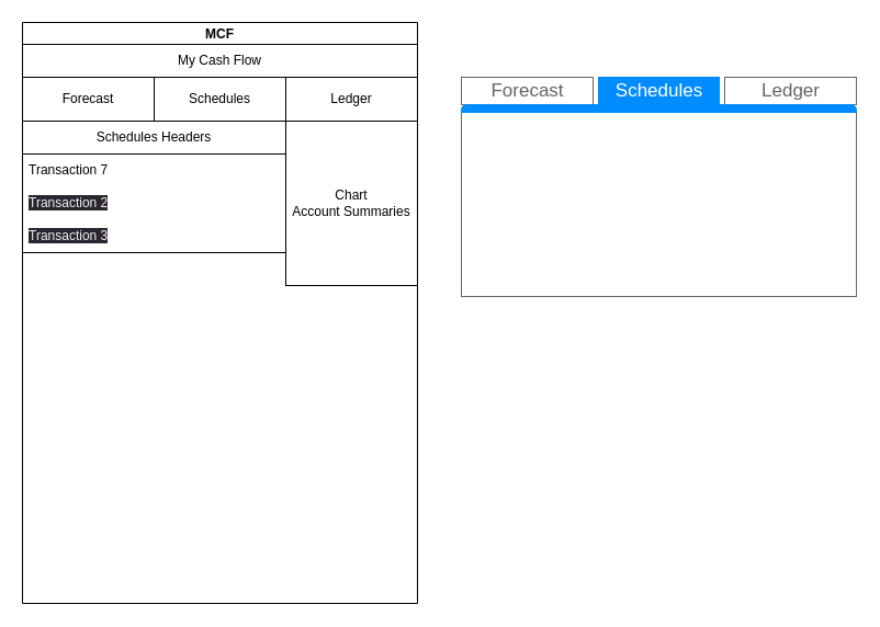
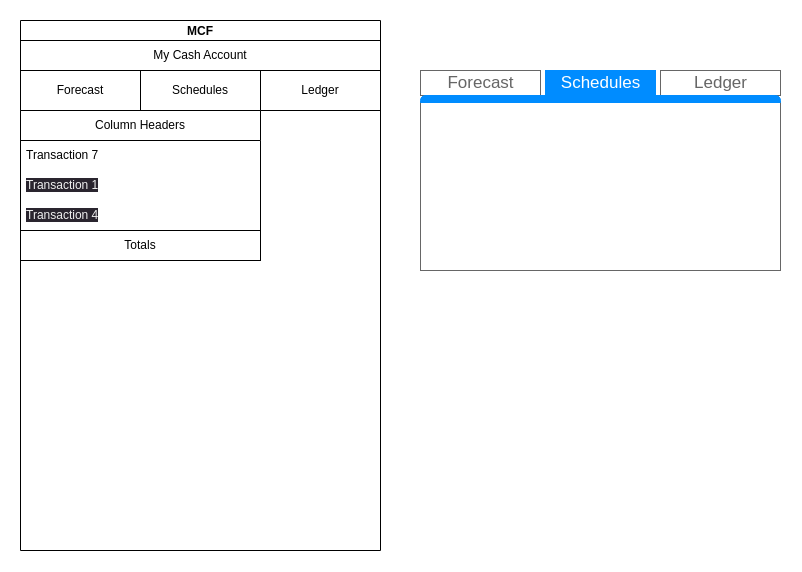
- <mxCell id="3" value="My Cash Flow" style="whiteSpace=wrap;html=1;treeFolding=1;treeMoving=1;newEdgeStyle={&quot;edgeStyle&quot;:&quot;elbowEdgeStyle&quot;,&quot;startArrow&quot;:&quot;none&quot;,&quot;endArrow&quot;:&quot;none&quot;};" vertex="1" parent="2"><mxGeometry y="20" width="360" height="30" as="geometry" /></mxCell>
+ <mxCell id="3" value="My Cash Account" style="whiteSpace=wrap;html=1;treeFolding=1;treeMoving=1;newEdgeStyle={&quot;edgeStyle&quot;:&quot;elbowEdgeStyle&quot;,&quot;startArrow&quot;:&quot;none&quot;,&quot;endArrow&quot;:&quot;none&quot;};" vertex="1" parent="2"><mxGeometry y="20" width="360" height="30" as="geometry" /></mxCell>
- <mxCell id="7" value="Schedules Headers" style="swimlane;fontStyle=0;childLayout=stackLayout;horizontal=1;startSize=30;horizontalStack=0;resizeParent=1;resizeParentMax=0;resizeLast=0;collapsible=1;marginBottom=0;whiteSpace=wrap;html=1;" vertex="1" parent="2"><mxGeometry y="90" width="240" height="120" as="geometry" /></mxCell>
+ <mxCell id="7" value="Column Headers" style="swimlane;fontStyle=0;childLayout=stackLayout;horizontal=1;startSize=30;horizontalStack=0;resizeParent=1;resizeParentMax=0;resizeLast=0;collapsible=1;marginBottom=0;whiteSpace=wrap;html=1;" vertex="1" parent="2"><mxGeometry y="90" width="240" height="120" as="geometry" /></mxCell>
- <mxCell id="9" value="&lt;span style=&quot;color: rgb(240, 240, 240); font-family: Helvetica; font-size: 12px; font-style: normal; font-variant-ligatures: normal; font-variant-caps: normal; font-weight: 400; letter-spacing: normal; orphans: 2; text-align: left; text-indent: 0px; text-transform: none; widows: 2; word-spacing: 0px; -webkit-text-stroke-width: 0px; background-color: rgb(42, 37, 47); text-decoration-thickness: initial; text-decoration-style: initial; text-decoration-color: initial; float: none; display: inline !important;&quot;&gt;Transaction 2&lt;/span&gt;" style="text;strokeColor=none;fillColor=none;align=left;verticalAlign=middle;spacingLeft=4;spacingRight=4;overflow=hidden;points=[[0,0.5],[1,0.5]];portConstraint=eastwest;rotatable=0;whiteSpace=wrap;html=1;" vertex="1" parent="7"><mxGeometry y="60" width="240" height="30" as="geometry" /></mxCell>
+ <mxCell id="9" value="&lt;span style=&quot;color: rgb(240, 240, 240); font-family: Helvetica; font-size: 12px; font-style: normal; font-variant-ligatures: normal; font-variant-caps: normal; font-weight: 400; letter-spacing: normal; orphans: 2; text-align: left; text-indent: 0px; text-transform: none; widows: 2; word-spacing: 0px; -webkit-text-stroke-width: 0px; background-color: rgb(42, 37, 47); text-decoration-thickness: initial; text-decoration-style: initial; text-decoration-color: initial; float: none; display: inline !important;&quot;&gt;Transaction 1&lt;/span&gt;" style="text;strokeColor=none;fillColor=none;align=left;verticalAlign=middle;spacingLeft=4;spacingRight=4;overflow=hidden;points=[[0,0.5],[1,0.5]];portConstraint=eastwest;rotatable=0;whiteSpace=wrap;html=1;" vertex="1" parent="7"><mxGeometry y="60" width="240" height="30" as="geometry" /></mxCell>
- <mxCell id="12" value="Chart&lt;br&gt;Account Summaries" style="rounded=0;whiteSpace=wrap;html=1;" vertex="1" parent="2"><mxGeometry x="240" y="90" width="120" height="150" as="geometry" /></mxCell>
- <mxCell id="10" value="&lt;span style=&quot;color: rgb(240, 240, 240); font-family: Helvetica; font-size: 12px; font-style: normal; font-variant-ligatures: normal; font-variant-caps: normal; font-weight: 400; letter-spacing: normal; orphans: 2; text-align: left; text-indent: 0px; text-transform: none; widows: 2; word-spacing: 0px; -webkit-text-stroke-width: 0px; background-color: rgb(42, 37, 47); text-decoration-thickness: initial; text-decoration-style: initial; text-decoration-color: initial; float: none; display: inline !important;&quot;&gt;Transaction 3&lt;/span&gt;" style="text;strokeColor=none;fillColor=none;align=left;verticalAlign=middle;spacingLeft=4;spacingRight=4;overflow=hidden;points=[[0,0.5],[1,0.5]];portConstraint=eastwest;rotatable=0;whiteSpace=wrap;html=1;" vertex="1" parent="7"><mxGeometry y="90" width="240" height="30" as="geometry" /></mxCell>
+ <mxCell id="10" value="&lt;span style=&quot;color: rgb(240, 240, 240); font-family: Helvetica; font-size: 12px; font-style: normal; font-variant-ligatures: normal; font-variant-caps: normal; font-weight: 400; letter-spacing: normal; orphans: 2; text-align: left; text-indent: 0px; text-transform: none; widows: 2; word-spacing: 0px; -webkit-text-stroke-width: 0px; background-color: rgb(42, 37, 47); text-decoration-thickness: initial; text-decoration-style: initial; text-decoration-color: initial; float: none; display: inline !important;&quot;&gt;Transaction 4&lt;/span&gt;" style="text;strokeColor=none;fillColor=none;align=left;verticalAlign=middle;spacingLeft=4;spacingRight=4;overflow=hidden;points=[[0,0.5],[1,0.5]];portConstraint=eastwest;rotatable=0;whiteSpace=wrap;html=1;" vertex="1" parent="7"><mxGeometry y="90" width="240" height="30" as="geometry" /></mxCell>
+ <mxCell id="11" value="Totals" style="whiteSpace=wrap;html=1;treeFolding=1;treeMoving=1;newEdgeStyle={&quot;edgeStyle&quot;:&quot;elbowEdgeStyle&quot;,&quot;startArrow&quot;:&quot;none&quot;,&quot;endArrow&quot;:&quot;none&quot;};" vertex="1" parent="2"><mxGeometry y="210" width="240" height="30" as="geometry" /></mxCell>
